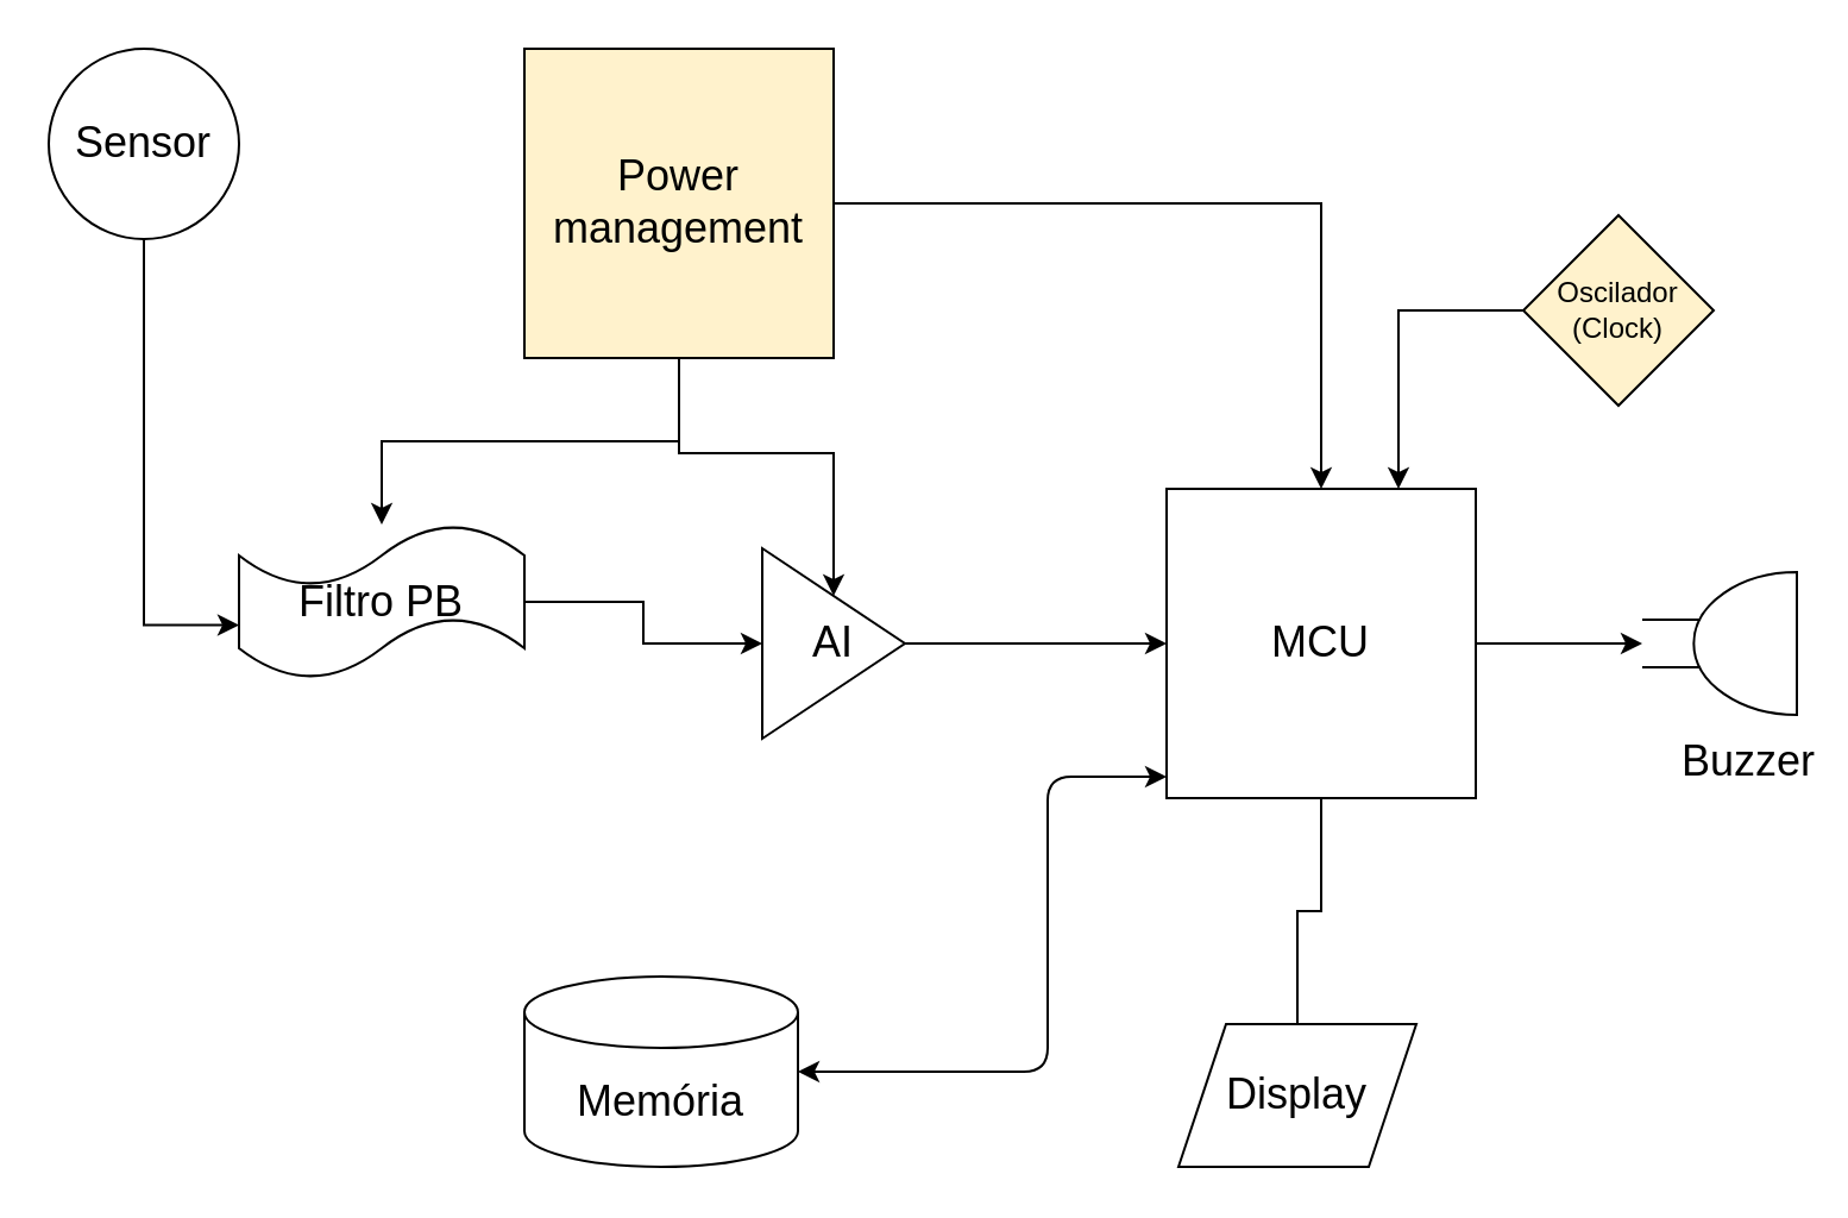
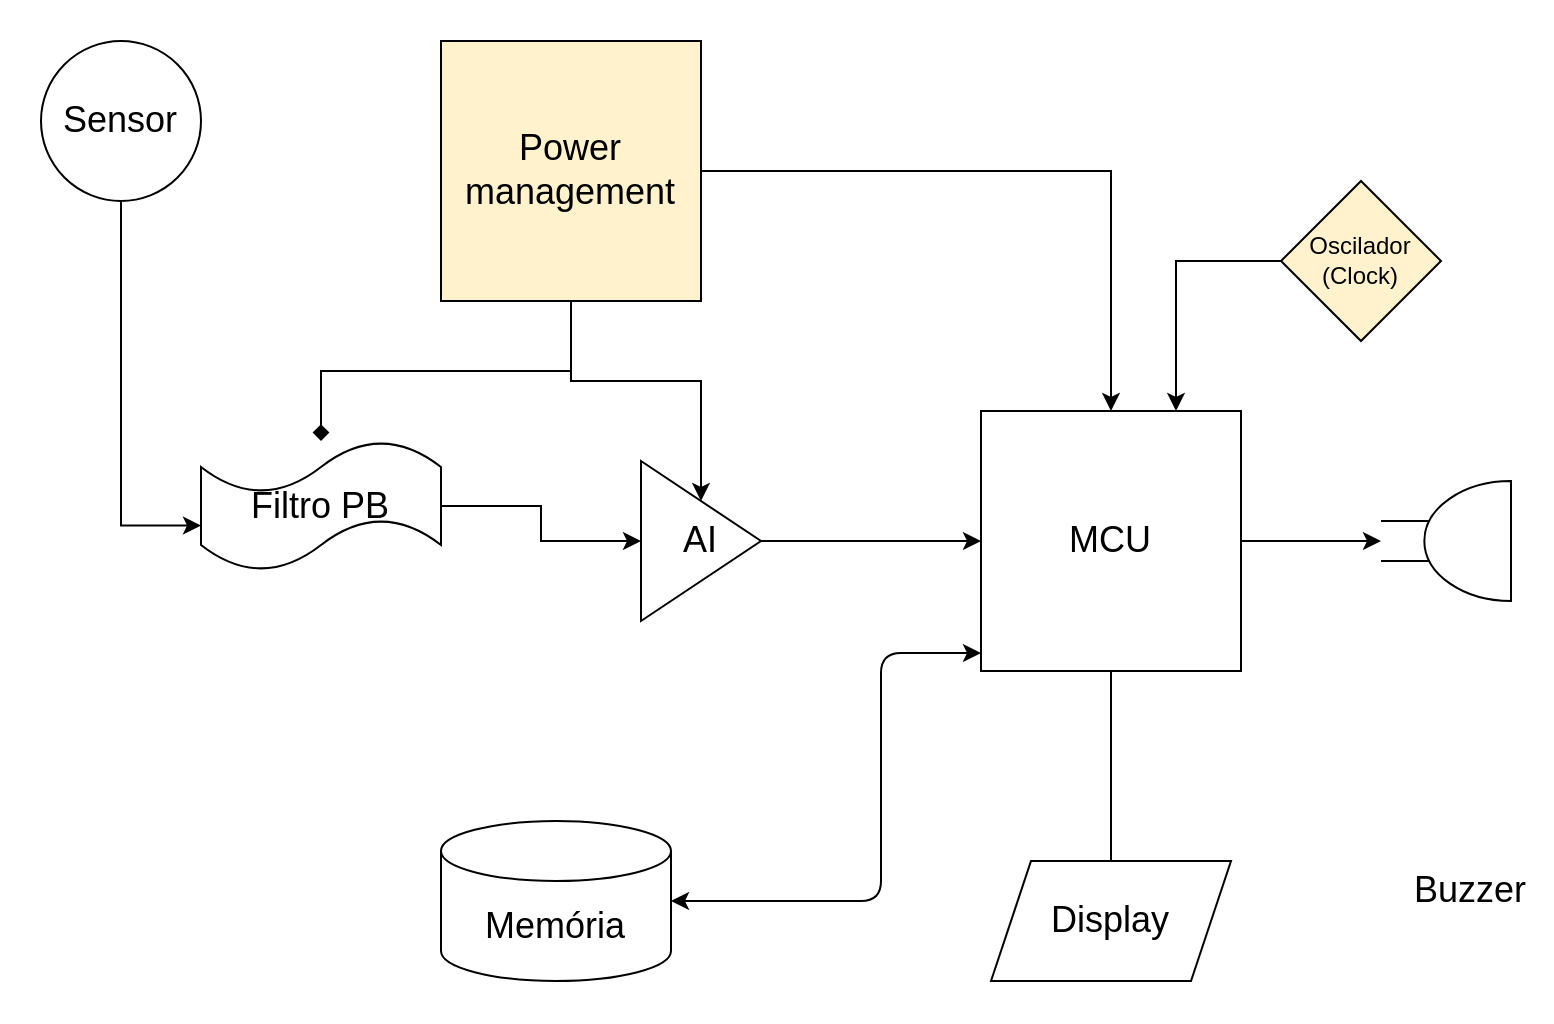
- <mxCell id="6" style="edgeStyle=orthogonalEdgeStyle;rounded=0;orthogonalLoop=1;jettySize=auto;html=1;" edge="1" parent="1" source="9" target="5"><mxGeometry relative="1" as="geometry" /></mxCell>
+ <mxCell id="6" style="edgeStyle=orthogonalEdgeStyle;rounded=0;orthogonalLoop=1;jettySize=auto;html=1;endArrow=diamond;" edge="1" parent="1" source="9" target="5"><mxGeometry relative="1" as="geometry" /></mxCell>
- <mxCell id="17" value="&lt;font style=&quot;font-size: 18px&quot;&gt;Buzzer&lt;/font&gt;" style="text;html=1;strokeColor=none;fillColor=none;align=center;verticalAlign=middle;whiteSpace=wrap;rounded=0;" vertex="1" parent="1"><mxGeometry x="715" y="310" width="40" height="20" as="geometry" /></mxCell>
+ <mxCell id="17" value="&lt;font style=&quot;font-size: 18px&quot;&gt;Buzzer&lt;/font&gt;" style="text;html=1;strokeColor=none;fillColor=none;align=center;verticalAlign=middle;whiteSpace=wrap;rounded=0;" vertex="1" parent="1"><mxGeometry x="715" y="435" width="40" height="20" as="geometry" /></mxCell>
- <mxCell id="10" value="&lt;font style=&quot;font-size: 18px&quot;&gt;Display&lt;/font&gt;" style="shape=parallelogram;perimeter=parallelogramPerimeter;whiteSpace=wrap;html=1;fixedSize=1;" vertex="1" parent="1"><mxGeometry x="495" y="430" width="100" height="60" as="geometry" /></mxCell>
+ <mxCell id="10" value="&lt;font style=&quot;font-size: 18px&quot;&gt;Display&lt;/font&gt;" style="shape=parallelogram;perimeter=parallelogramPerimeter;whiteSpace=wrap;html=1;fixedSize=1;" vertex="1" parent="1"><mxGeometry x="495" y="430" width="120" height="60" as="geometry" /></mxCell>
